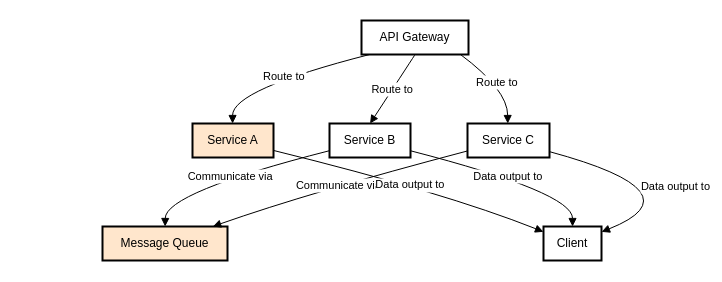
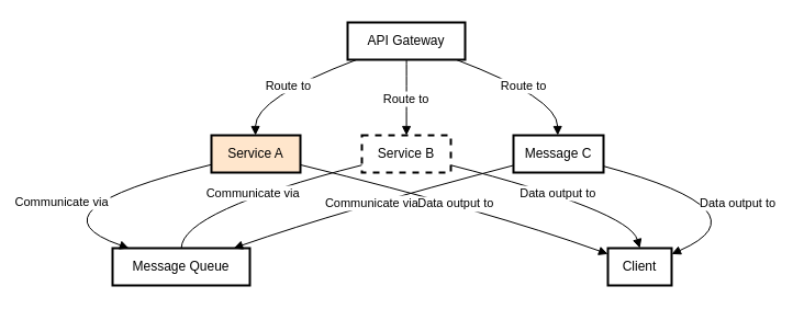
- <mxCell id="2" value="API Gateway" style="whiteSpace=wrap;strokeWidth=2;" vertex="1" parent="1"><mxGeometry x="361" y="20" width="107" height="34" as="geometry" /></mxCell>
+ <mxCell id="2" value="API Gateway" style="whiteSpace=wrap;strokeWidth=2;" vertex="1" parent="1"><mxGeometry x="316" y="20" width="107" height="34" as="geometry" /></mxCell>
- <mxCell id="4" value="Service B" style="whiteSpace=wrap;strokeWidth=2;" vertex="1" parent="1"><mxGeometry x="329" y="123" width="81" height="34" as="geometry" /></mxCell>
+ <mxCell id="4" value="Service B" style="whiteSpace=wrap;strokeWidth=2;dashed=1;" vertex="1" parent="1"><mxGeometry x="329" y="123" width="81" height="34" as="geometry" /></mxCell>
- <mxCell id="5" value="Service C" style="whiteSpace=wrap;strokeWidth=2;" vertex="1" parent="1"><mxGeometry x="467" y="123" width="82" height="34" as="geometry" /></mxCell>
+ <mxCell id="5" value="Message C" style="whiteSpace=wrap;strokeWidth=2;" vertex="1" parent="1"><mxGeometry x="467" y="123" width="82" height="34" as="geometry" /></mxCell>
+ <mxCell id="11" value="Communicate via" style="curved=1;startArrow=none;endArrow=block;exitX=-0.003;exitY=0.788;entryX=0.119;entryY=0;rounded=0;" edge="1" parent="1" source="3" target="6"><mxGeometry relative="1" as="geometry"><Array as="points"><mxPoint x="20" y="192" /></Array></mxGeometry></mxCell>
- <mxCell id="12" value="Communicate via" style="curved=1;startArrow=none;endArrow=block;exitX=0.003;exitY=0.798;entryX=0.501;entryY=0;rounded=0;" edge="1" parent="1" source="4" target="6"><mxGeometry relative="1" as="geometry"><Array as="points"><mxPoint x="165" y="192" /></Array></mxGeometry></mxCell>
+ <mxCell id="12" value="Communicate via" style="curved=1;startArrow=none;endArrow=none;exitX=0.003;exitY=0.798;entryX=0.501;entryY=0;rounded=0;" edge="1" parent="1" source="4" target="6"><mxGeometry relative="1" as="geometry"><Array as="points"><mxPoint x="165" y="192" /></Array></mxGeometry></mxCell>
- <mxCell id="6" value="Message Queue" style="whiteSpace=wrap;strokeWidth=2;fillColor=#ffe6cc;" vertex="1" parent="1"><mxGeometry x="102" y="226" width="125" height="34" as="geometry" /></mxCell>
+ <mxCell id="6" value="Message Queue" style="whiteSpace=wrap;strokeWidth=2;" vertex="1" parent="1"><mxGeometry x="102" y="226" width="125" height="34" as="geometry" /></mxCell>
- <mxCell id="7" value="Client" style="whiteSpace=wrap;strokeWidth=2;" vertex="1" parent="1"><mxGeometry x="543" y="226" width="58" height="34" as="geometry" /></mxCell>
+ <mxCell id="7" value="Client" style="whiteSpace=wrap;strokeWidth=2;" vertex="1" parent="1"><mxGeometry x="553" y="226" width="58" height="34" as="geometry" /></mxCell>
